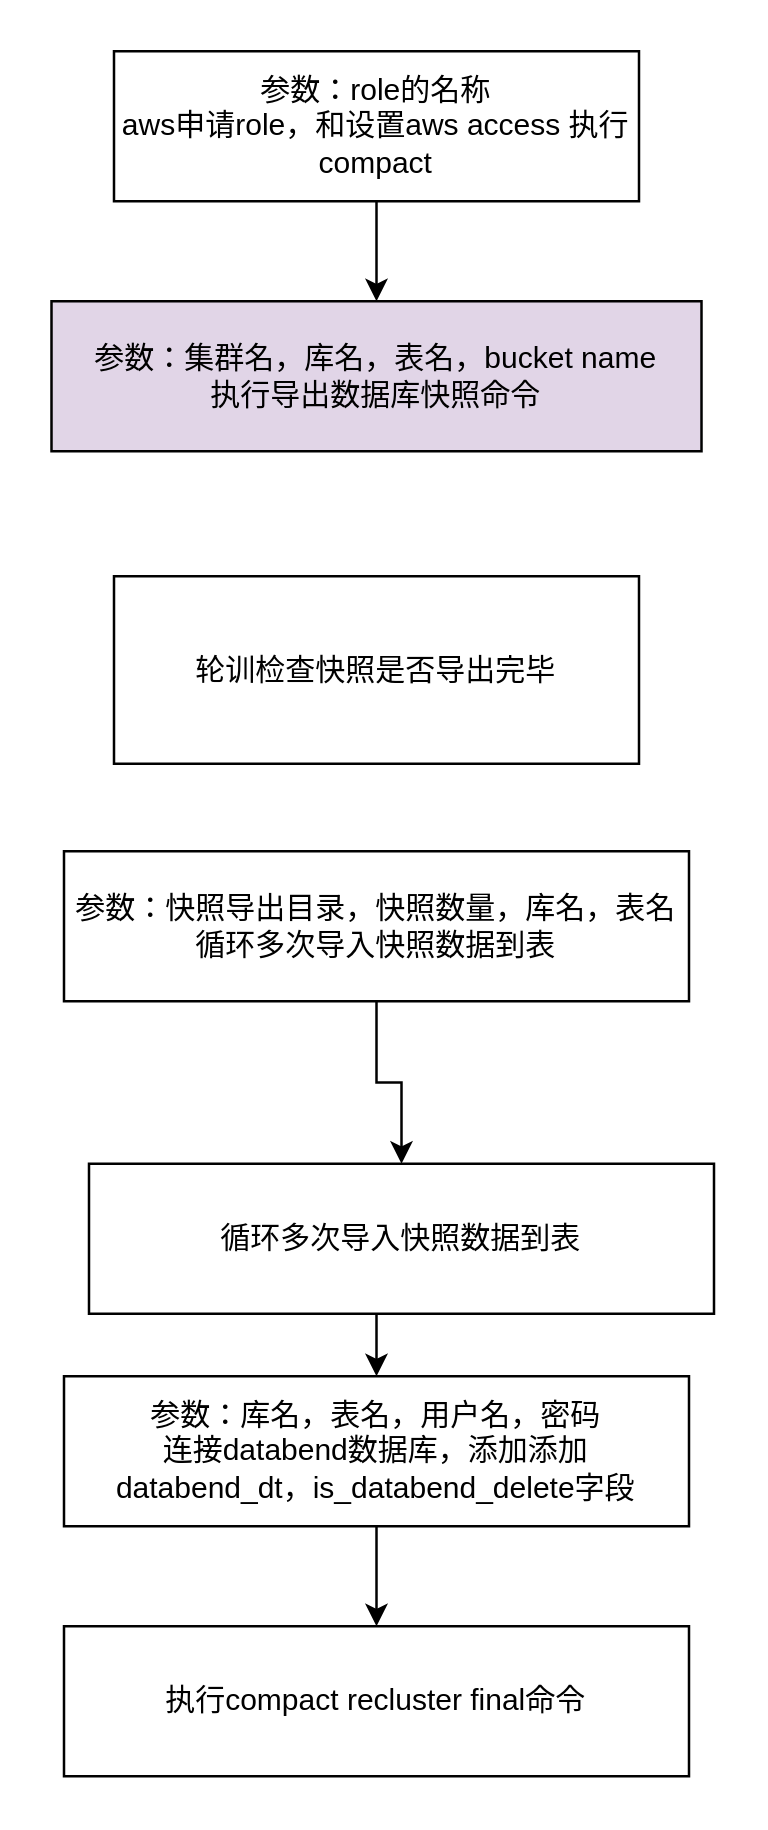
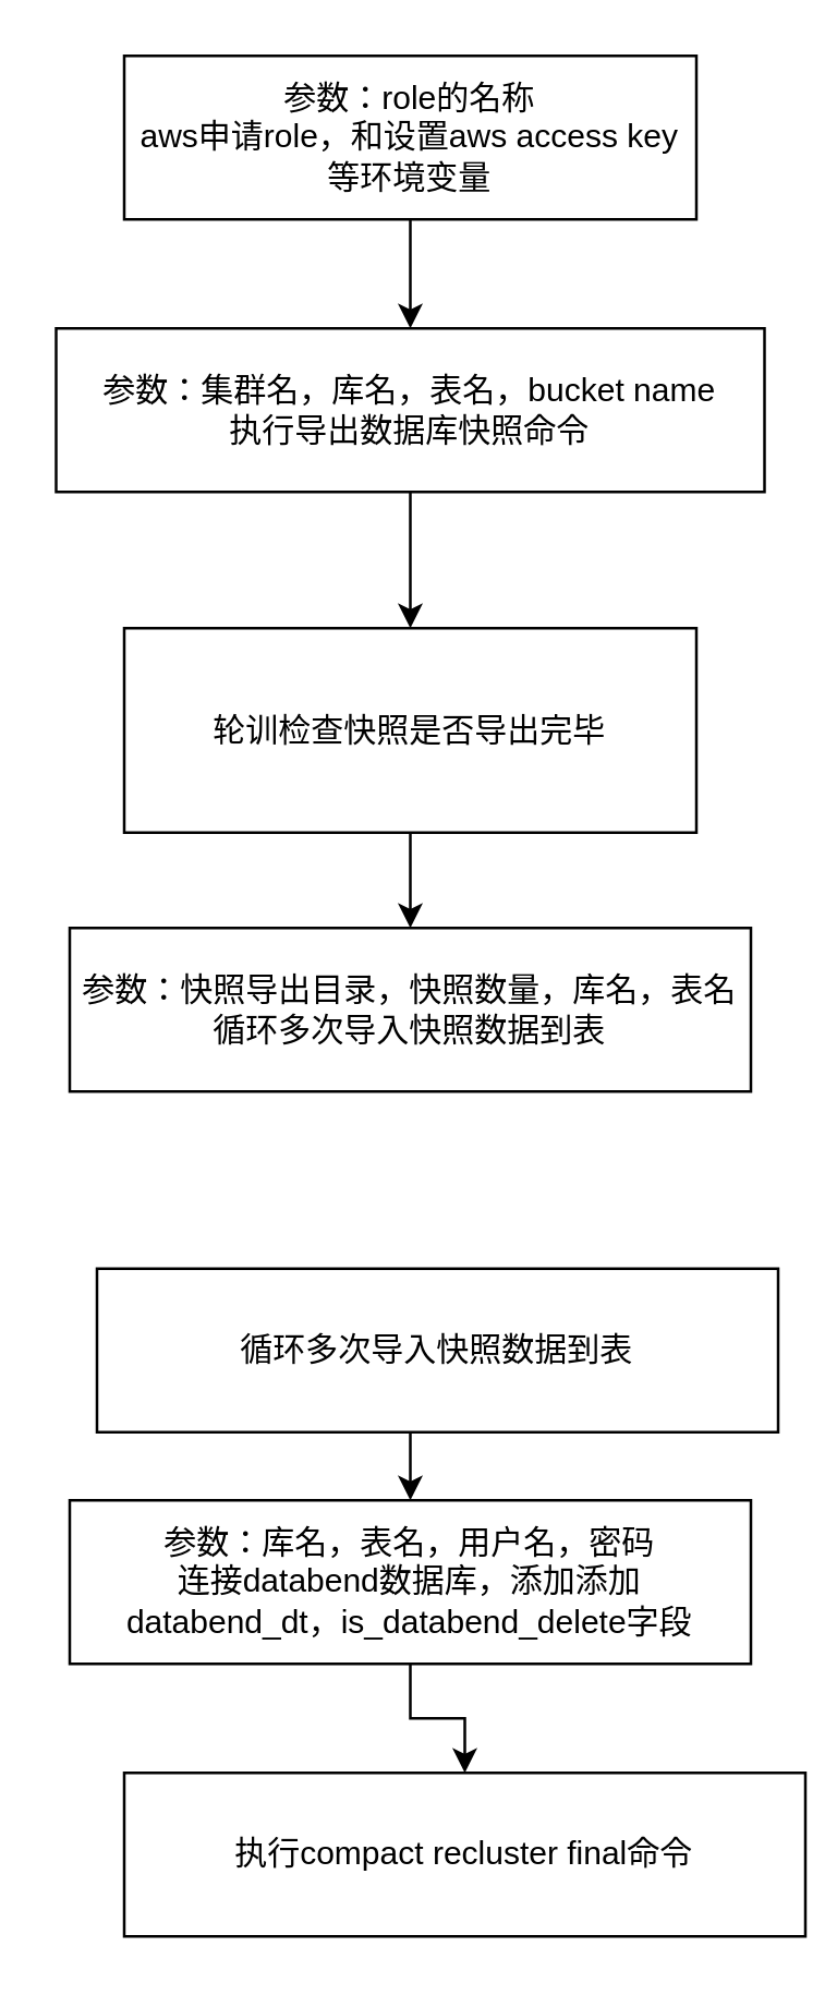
- <mxCell id="3" value="参数：role的名称&lt;br&gt;aws申请role，和设置aws access 执行compact" style="rounded=0;whiteSpace=wrap;html=1;" vertex="1" parent="1"><mxGeometry x="45" y="20" width="210" height="60" as="geometry" /></mxCell>
+ <mxCell id="3" value="参数：role的名称&lt;br&gt;aws申请role，和设置aws access key等环境变量" style="rounded=0;whiteSpace=wrap;html=1;" vertex="1" parent="1"><mxGeometry x="45" y="20" width="210" height="60" as="geometry" /></mxCell>
- <mxCell id="5" value="参数：集群名，库名，表名，bucket name&lt;br&gt;执行导出数据库快照命令" style="rounded=0;whiteSpace=wrap;html=1;fillColor=#e1d5e7;" vertex="1" parent="1"><mxGeometry x="20" y="120" width="260" height="60" as="geometry" /></mxCell>
+ <mxCell id="5" value="参数：集群名，库名，表名，bucket name&lt;br&gt;执行导出数据库快照命令" style="rounded=0;whiteSpace=wrap;html=1;" vertex="1" parent="1"><mxGeometry x="20" y="120" width="260" height="60" as="geometry" /></mxCell>
+ <mxCell id="4" style="edgeStyle=orthogonalEdgeStyle;rounded=0;orthogonalLoop=1;jettySize=auto;html=1;exitX=0.5;exitY=1;exitDx=0;exitDy=0;entryX=0.5;entryY=0;entryDx=0;entryDy=0;" edge="1" parent="1" source="5" target="7"><mxGeometry relative="1" as="geometry" /></mxCell>
+ <mxCell id="6" style="edgeStyle=orthogonalEdgeStyle;rounded=0;orthogonalLoop=1;jettySize=auto;html=1;exitX=0.5;exitY=1;exitDx=0;exitDy=0;" edge="1" parent="1" source="7" target="9"><mxGeometry relative="1" as="geometry" /></mxCell>
- <mxCell id="8" style="edgeStyle=orthogonalEdgeStyle;rounded=0;orthogonalLoop=1;jettySize=auto;html=1;exitX=0.5;exitY=1;exitDx=0;exitDy=0;entryX=0.5;entryY=0;entryDx=0;entryDy=0;" edge="1" parent="1" source="9" target="11"><mxGeometry relative="1" as="geometry" /></mxCell>
- <mxCell id="14" value="执行compact recluster final命令" style="rounded=0;whiteSpace=wrap;html=1;" vertex="1" parent="1"><mxGeometry x="25" y="650" width="250" height="60" as="geometry" /></mxCell>
+ <mxCell id="14" value="执行compact recluster final命令" style="rounded=0;whiteSpace=wrap;html=1;" vertex="1" parent="1"><mxGeometry x="45" y="650" width="250" height="60" as="geometry" /></mxCell>
